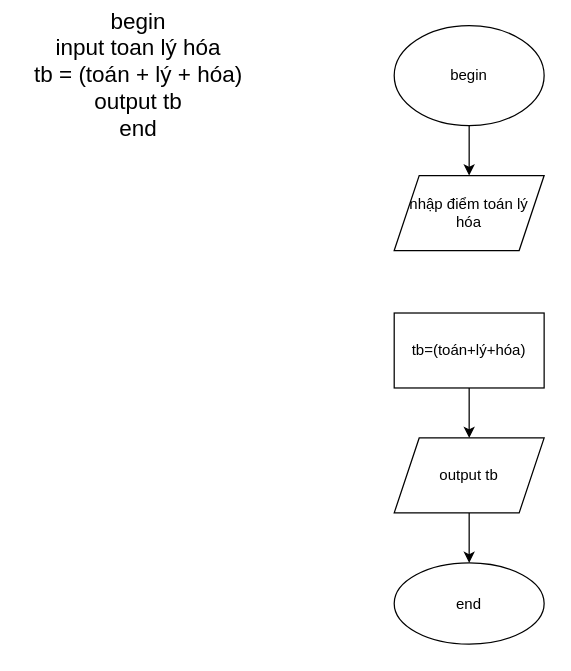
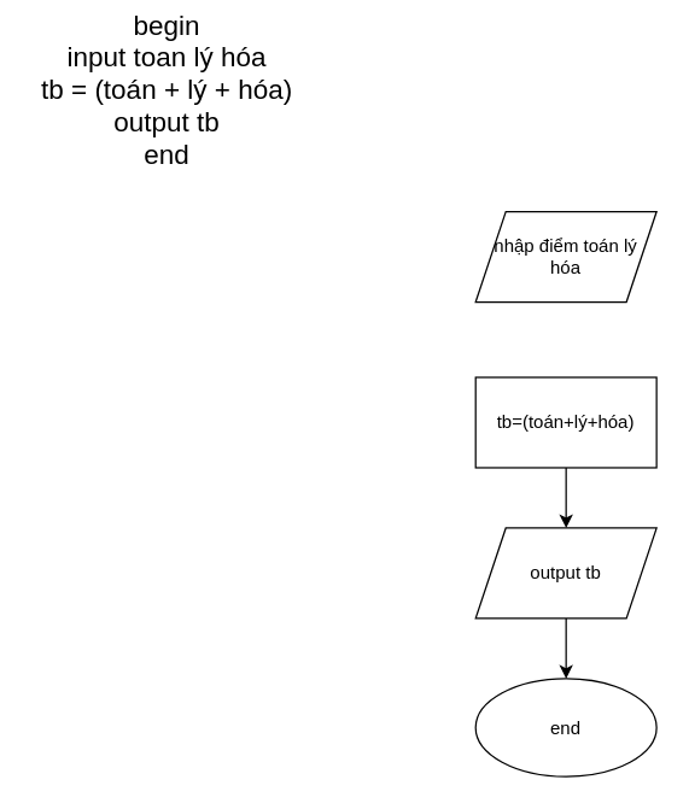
- <mxCell id="3" value="begin&lt;br&gt;" style="ellipse;whiteSpace=wrap;html=1;" vertex="1" parent="1"><mxGeometry x="315" y="20" width="120" height="80" as="geometry" /></mxCell>
- <mxCell id="2" value="" style="edgeStyle=orthogonalEdgeStyle;rounded=0;orthogonalLoop=1;jettySize=auto;html=1;" edge="1" parent="1" source="3" target="4"><mxGeometry relative="1" as="geometry" /></mxCell>
